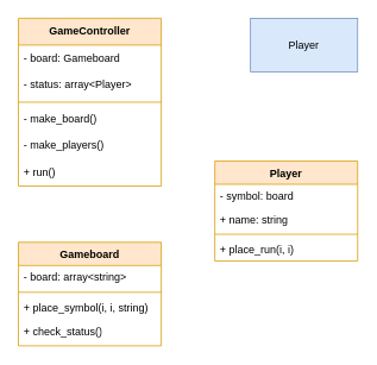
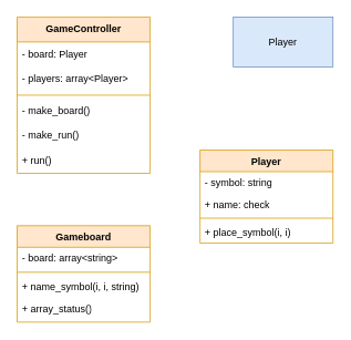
- <mxCell id="4" value="- board: Gameboard" style="text;strokeColor=none;fillColor=none;align=left;verticalAlign=middle;spacingLeft=4;spacingRight=4;overflow=hidden;points=[[0,0.5],[1,0.5]];portConstraint=eastwest;rotatable=0;whiteSpace=wrap;html=1;" vertex="1" parent="3"><mxGeometry y="30" width="160" height="30" as="geometry" /></mxCell>
+ <mxCell id="4" value="- board: Player" style="text;strokeColor=none;fillColor=none;align=left;verticalAlign=middle;spacingLeft=4;spacingRight=4;overflow=hidden;points=[[0,0.5],[1,0.5]];portConstraint=eastwest;rotatable=0;whiteSpace=wrap;html=1;" vertex="1" parent="3"><mxGeometry y="30" width="160" height="30" as="geometry" /></mxCell>
- <mxCell id="5" value="- status: array&amp;lt;Player&amp;gt;" style="text;strokeColor=none;fillColor=none;align=left;verticalAlign=middle;spacingLeft=4;spacingRight=4;overflow=hidden;points=[[0,0.5],[1,0.5]];portConstraint=eastwest;rotatable=0;whiteSpace=wrap;html=1;" vertex="1" parent="3"><mxGeometry y="60" width="160" height="30" as="geometry" /></mxCell>
+ <mxCell id="5" value="- players: array&amp;lt;Player&amp;gt;" style="text;strokeColor=none;fillColor=none;align=left;verticalAlign=middle;spacingLeft=4;spacingRight=4;overflow=hidden;points=[[0,0.5],[1,0.5]];portConstraint=eastwest;rotatable=0;whiteSpace=wrap;html=1;" vertex="1" parent="3"><mxGeometry y="60" width="160" height="30" as="geometry" /></mxCell>
- <mxCell id="8" value="- make_players()" style="text;strokeColor=none;fillColor=none;align=left;verticalAlign=middle;spacingLeft=4;spacingRight=4;overflow=hidden;points=[[0,0.5],[1,0.5]];portConstraint=eastwest;rotatable=0;whiteSpace=wrap;html=1;" vertex="1" parent="3"><mxGeometry y="128" width="160" height="30" as="geometry" /></mxCell>
+ <mxCell id="8" value="- make_run()" style="text;strokeColor=none;fillColor=none;align=left;verticalAlign=middle;spacingLeft=4;spacingRight=4;overflow=hidden;points=[[0,0.5],[1,0.5]];portConstraint=eastwest;rotatable=0;whiteSpace=wrap;html=1;" vertex="1" parent="3"><mxGeometry y="128" width="160" height="30" as="geometry" /></mxCell>
- <mxCell id="16" value="- symbol: board" style="text;strokeColor=none;fillColor=none;align=left;verticalAlign=top;spacingLeft=4;spacingRight=4;overflow=hidden;rotatable=0;points=[[0,0.5],[1,0.5]];portConstraint=eastwest;whiteSpace=wrap;html=1;" vertex="1" parent="15"><mxGeometry y="26" width="160" height="26" as="geometry" /></mxCell>
+ <mxCell id="16" value="- symbol: string" style="text;strokeColor=none;fillColor=none;align=left;verticalAlign=top;spacingLeft=4;spacingRight=4;overflow=hidden;rotatable=0;points=[[0,0.5],[1,0.5]];portConstraint=eastwest;whiteSpace=wrap;html=1;" vertex="1" parent="15"><mxGeometry y="26" width="160" height="26" as="geometry" /></mxCell>
- <mxCell id="17" value="+ name: string" style="text;strokeColor=none;fillColor=none;align=left;verticalAlign=top;spacingLeft=4;spacingRight=4;overflow=hidden;rotatable=0;points=[[0,0.5],[1,0.5]];portConstraint=eastwest;whiteSpace=wrap;html=1;" vertex="1" parent="15"><mxGeometry y="52" width="160" height="26" as="geometry" /></mxCell>
+ <mxCell id="17" value="+ name: check" style="text;strokeColor=none;fillColor=none;align=left;verticalAlign=top;spacingLeft=4;spacingRight=4;overflow=hidden;rotatable=0;points=[[0,0.5],[1,0.5]];portConstraint=eastwest;whiteSpace=wrap;html=1;" vertex="1" parent="15"><mxGeometry y="52" width="160" height="26" as="geometry" /></mxCell>
- <mxCell id="19" value="+ place_run(i, i)" style="text;strokeColor=none;fillColor=none;align=left;verticalAlign=top;spacingLeft=4;spacingRight=4;overflow=hidden;rotatable=0;points=[[0,0.5],[1,0.5]];portConstraint=eastwest;whiteSpace=wrap;html=1;" vertex="1" parent="15"><mxGeometry y="86" width="160" height="26" as="geometry" /></mxCell>
+ <mxCell id="19" value="+ place_symbol(i, i)" style="text;strokeColor=none;fillColor=none;align=left;verticalAlign=top;spacingLeft=4;spacingRight=4;overflow=hidden;rotatable=0;points=[[0,0.5],[1,0.5]];portConstraint=eastwest;whiteSpace=wrap;html=1;" vertex="1" parent="15"><mxGeometry y="86" width="160" height="26" as="geometry" /></mxCell>
- <mxCell id="13" value="+ place_symbol(i, i, string)" style="text;strokeColor=none;fillColor=none;align=left;verticalAlign=top;spacingLeft=4;spacingRight=4;overflow=hidden;rotatable=0;points=[[0,0.5],[1,0.5]];portConstraint=eastwest;whiteSpace=wrap;html=1;" vertex="1" parent="10"><mxGeometry y="60" width="160" height="26" as="geometry" /></mxCell>
+ <mxCell id="13" value="+ name_symbol(i, i, string)" style="text;strokeColor=none;fillColor=none;align=left;verticalAlign=top;spacingLeft=4;spacingRight=4;overflow=hidden;rotatable=0;points=[[0,0.5],[1,0.5]];portConstraint=eastwest;whiteSpace=wrap;html=1;" vertex="1" parent="10"><mxGeometry y="60" width="160" height="26" as="geometry" /></mxCell>
- <mxCell id="14" value="+ check_status()" style="text;strokeColor=none;fillColor=none;align=left;verticalAlign=middle;spacingLeft=4;spacingRight=4;overflow=hidden;points=[[0,0.5],[1,0.5]];portConstraint=eastwest;rotatable=0;whiteSpace=wrap;html=1;" vertex="1" parent="10"><mxGeometry y="86" width="160" height="30" as="geometry" /></mxCell>
+ <mxCell id="14" value="+ array_status()" style="text;strokeColor=none;fillColor=none;align=left;verticalAlign=middle;spacingLeft=4;spacingRight=4;overflow=hidden;points=[[0,0.5],[1,0.5]];portConstraint=eastwest;rotatable=0;whiteSpace=wrap;html=1;" vertex="1" parent="10"><mxGeometry y="86" width="160" height="30" as="geometry" /></mxCell>
